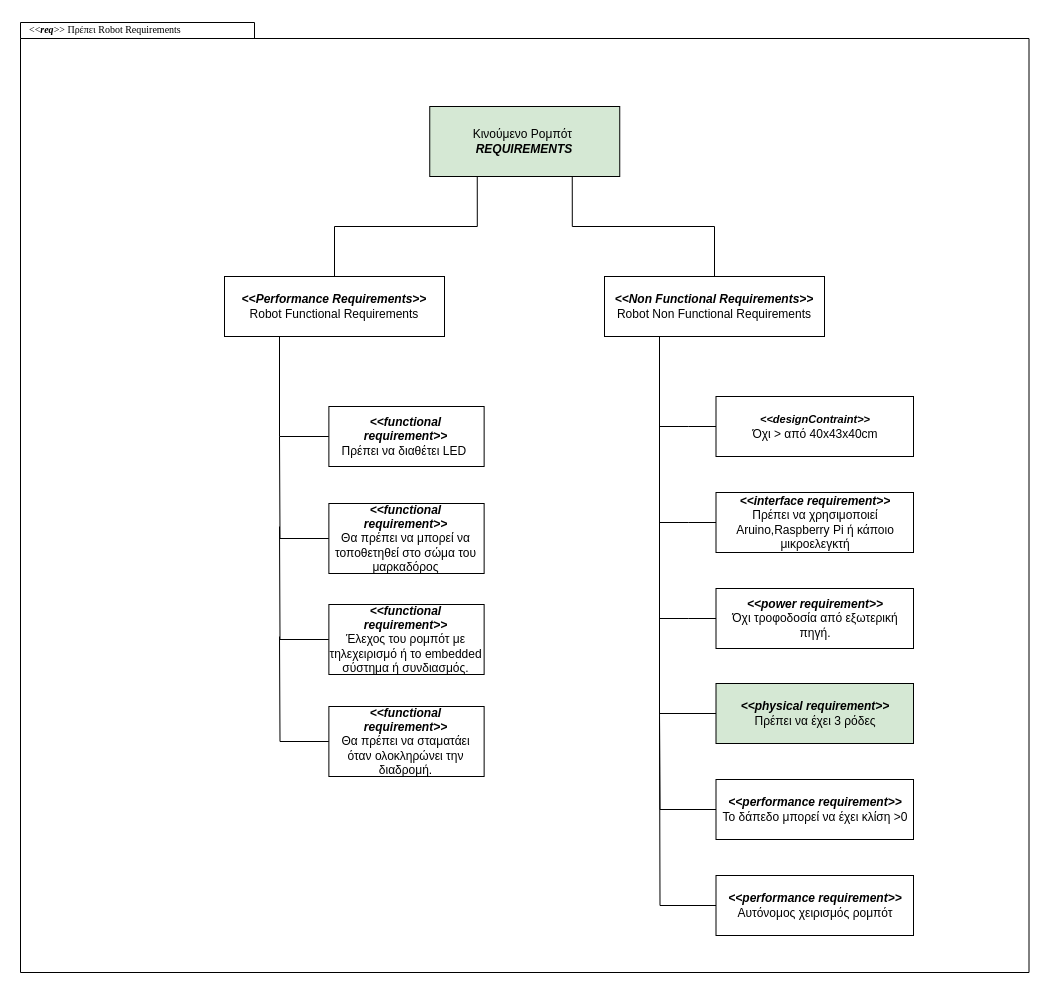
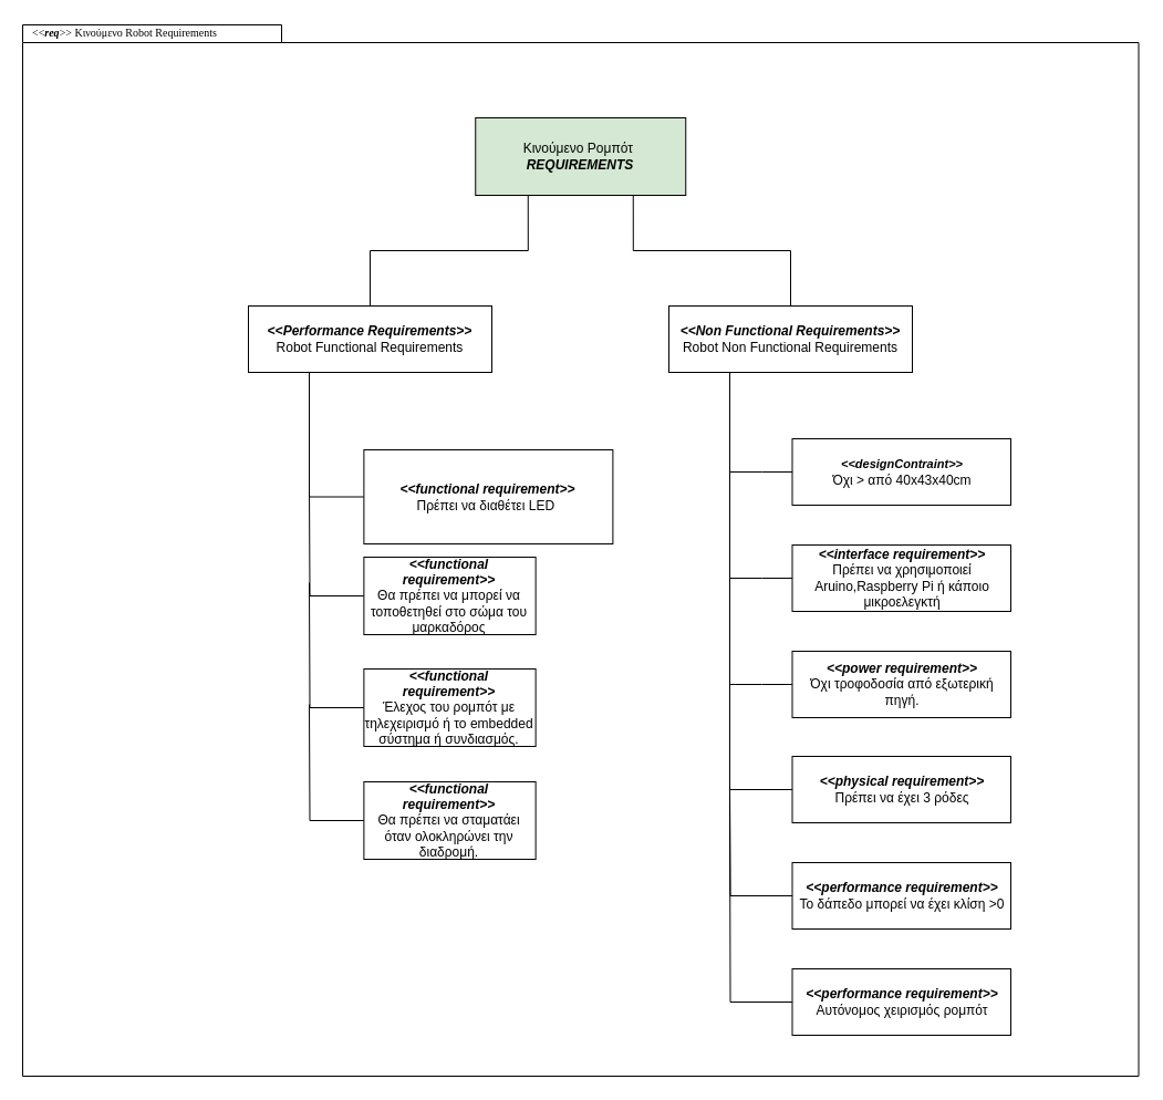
- <mxCell id="3" value="&amp;lt;&amp;lt;&lt;b&gt;&lt;i&gt;req&lt;/i&gt;&lt;/b&gt;&amp;gt;&amp;gt; Πρέπει Robot Requirements" style="text;html=1;align=left;verticalAlign=top;spacingTop=-4;fontSize=10;fontFamily=Verdana" parent="1" vertex="1"><mxGeometry x="26.5" y="20.5" width="130" height="20" as="geometry" /></mxCell>
+ <mxCell id="3" value="&amp;lt;&amp;lt;&lt;b&gt;&lt;i&gt;req&lt;/i&gt;&lt;/b&gt;&amp;gt;&amp;gt; Κινούμενο Robot Requirements" style="text;html=1;align=left;verticalAlign=top;spacingTop=-4;fontSize=10;fontFamily=Verdana" parent="1" vertex="1"><mxGeometry x="26.5" y="20.5" width="130" height="20" as="geometry" /></mxCell>
- <mxCell id="10" value="&lt;i&gt;&lt;b&gt;&amp;lt;&amp;lt;functional requirement&amp;gt;&amp;gt;&lt;/b&gt;&lt;/i&gt;&lt;br&gt;Πρέπει να διαθέτει LED&amp;nbsp;" style="rounded=0;whiteSpace=wrap;html=1;" vertex="1" parent="1"><mxGeometry x="328.38" y="406" width="155.25" height="60" as="geometry" /></mxCell>
+ <mxCell id="10" value="&lt;i&gt;&lt;b&gt;&amp;lt;&amp;lt;functional requirement&amp;gt;&amp;gt;&lt;/b&gt;&lt;/i&gt;&lt;br&gt;Πρέπει να διαθέτει LED&amp;nbsp;" style="rounded=0;whiteSpace=wrap;html=1;" vertex="1" parent="1"><mxGeometry x="328.38" y="406" width="225" height="85" as="geometry" /></mxCell>
- <mxCell id="20" value="&lt;i&gt;&lt;b&gt;&amp;lt;&amp;lt;physical requirement&amp;gt;&amp;gt;&lt;/b&gt;&lt;/i&gt;&lt;br&gt;Πρέπει να έχει 3 ρόδες" style="rounded=0;whiteSpace=wrap;html=1;fillColor=#d5e8d4;" vertex="1" parent="1"><mxGeometry x="715.5" y="683" width="197.5" height="60" as="geometry" /></mxCell>
+ <mxCell id="20" value="&lt;i&gt;&lt;b&gt;&amp;lt;&amp;lt;physical requirement&amp;gt;&amp;gt;&lt;/b&gt;&lt;/i&gt;&lt;br&gt;Πρέπει να έχει 3 ρόδες" style="rounded=0;whiteSpace=wrap;html=1;" vertex="1" parent="1"><mxGeometry x="715.5" y="683" width="197.5" height="60" as="geometry" /></mxCell>
